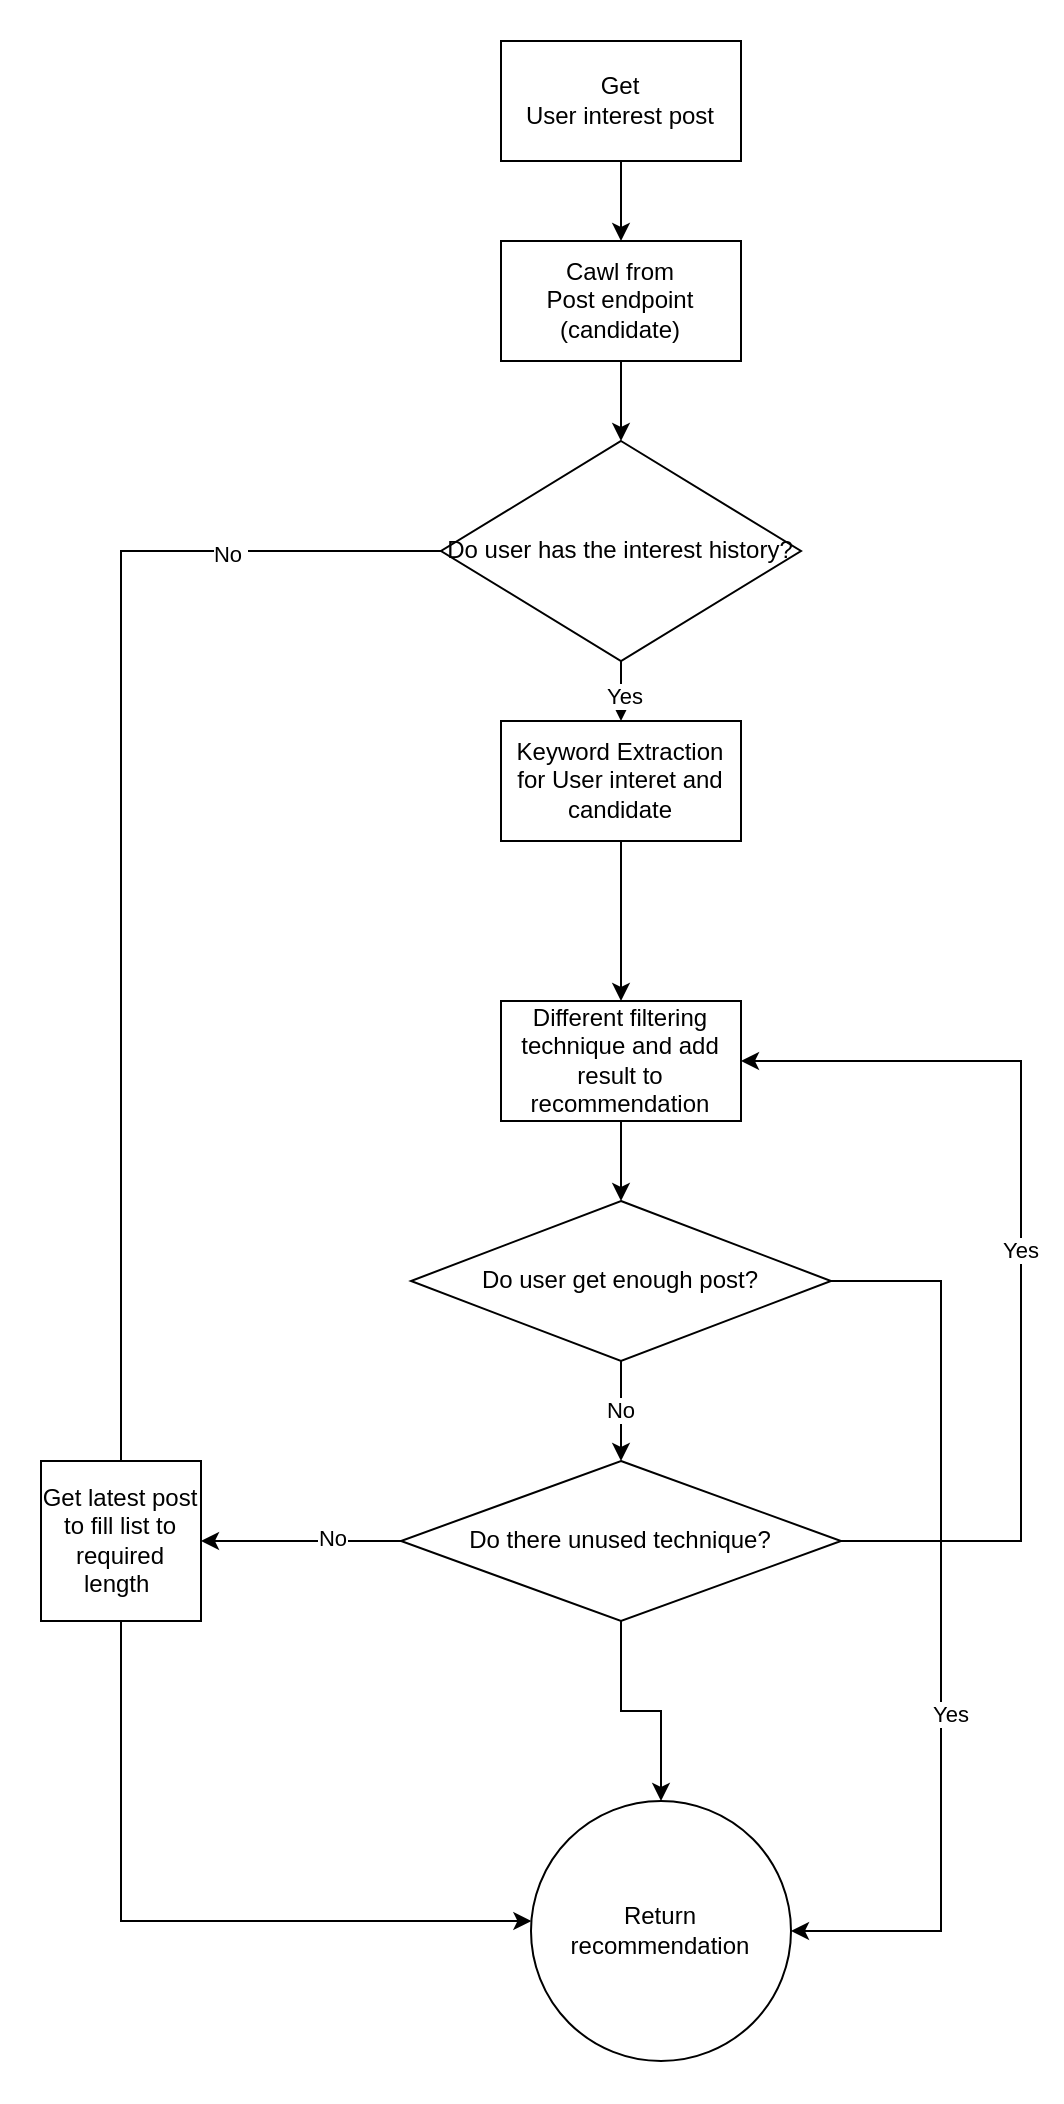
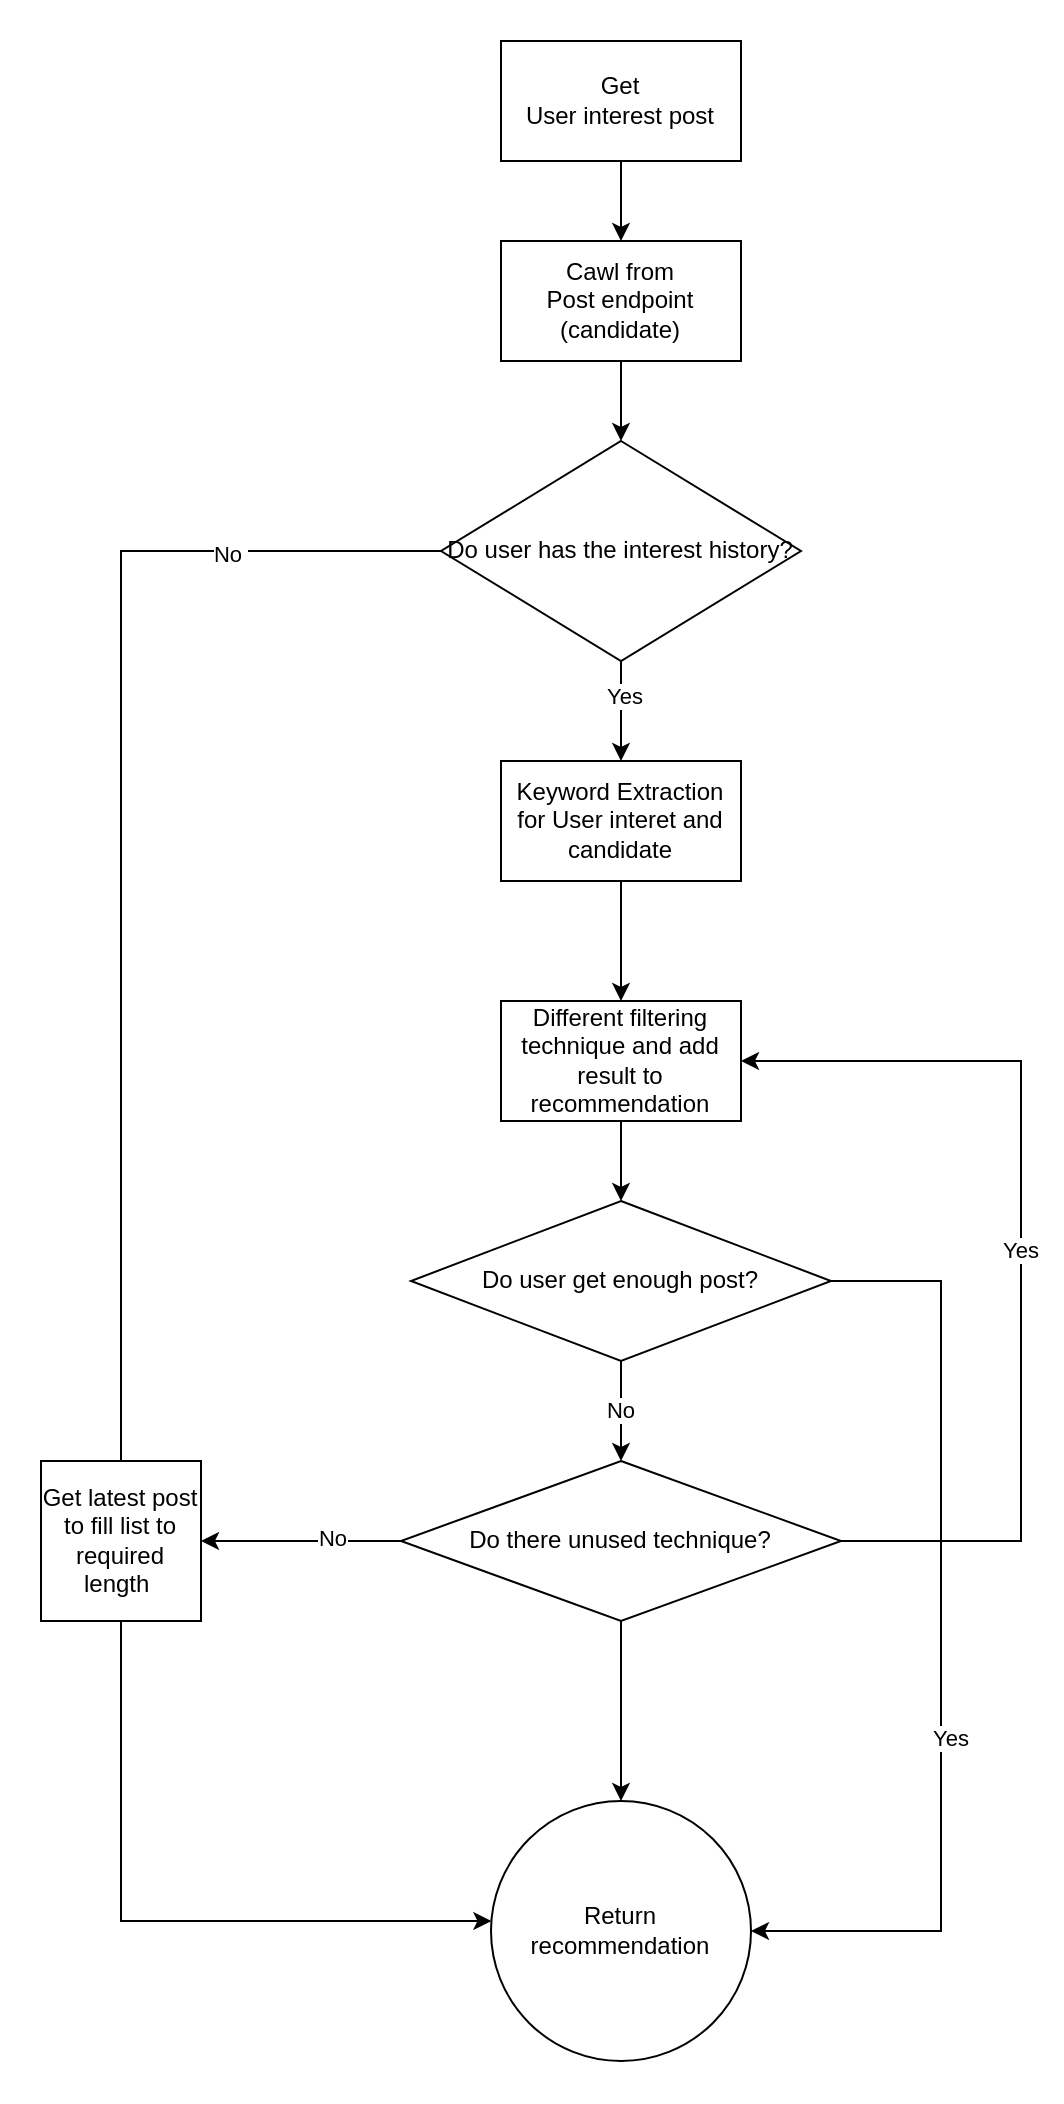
- <mxCell id="7" value="Keyword Extraction for User interet and candidate" style="rounded=0;whiteSpace=wrap;html=1;" vertex="1" parent="1"><mxGeometry x="250" y="360" width="120" height="60" as="geometry" /></mxCell>
+ <mxCell id="7" value="Keyword Extraction for User interet and candidate" style="rounded=0;whiteSpace=wrap;html=1;" vertex="1" parent="1"><mxGeometry x="250" y="380" width="120" height="60" as="geometry" /></mxCell>
- <mxCell id="26" value="Return&lt;br&gt;recommendation" style="ellipse;whiteSpace=wrap;html=1;aspect=fixed;" vertex="1" parent="1"><mxGeometry x="265" y="900" width="130" height="130" as="geometry" /></mxCell>
+ <mxCell id="26" value="Return&lt;br&gt;recommendation" style="ellipse;whiteSpace=wrap;html=1;aspect=fixed;" vertex="1" parent="1"><mxGeometry x="245" y="900" width="130" height="130" as="geometry" /></mxCell>
